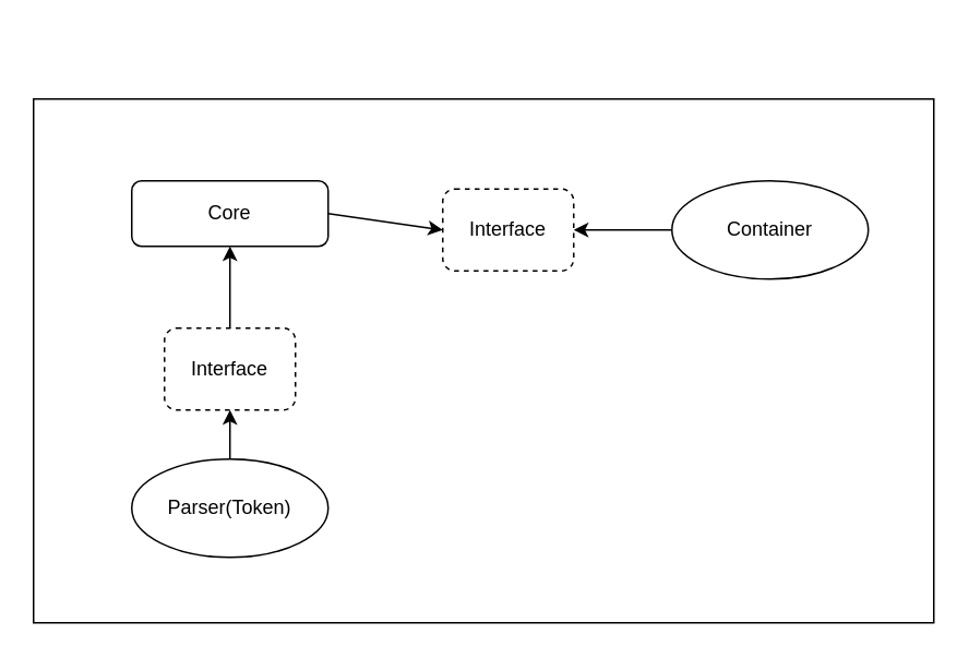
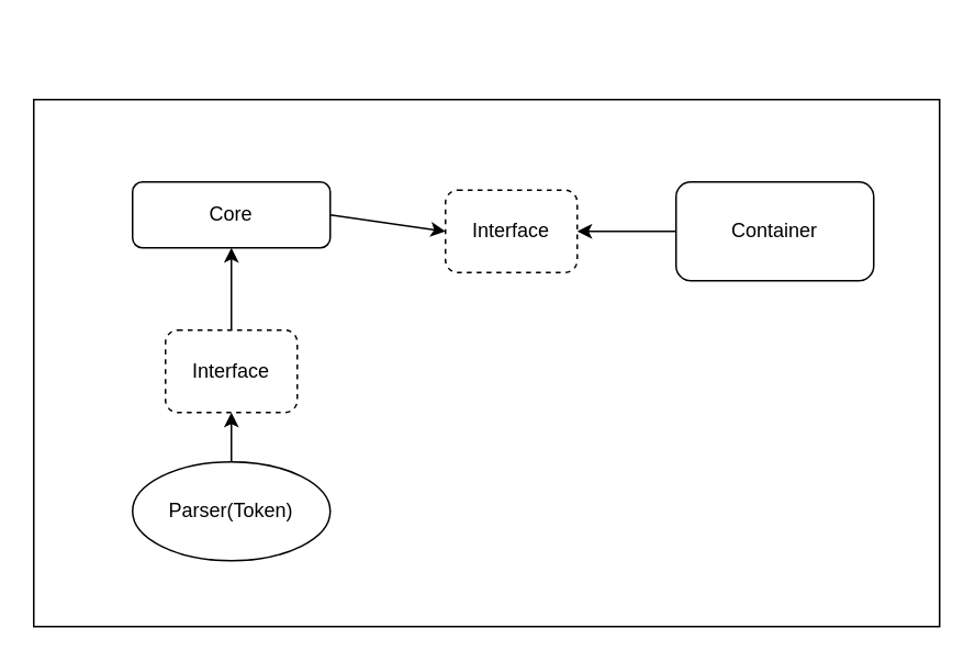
- <mxCell id="5" value="Container" style="ellipse;whiteSpace=wrap;html=1;" vertex="1" parent="2"><mxGeometry x="390" y="90" width="120" height="60" as="geometry" /></mxCell>
+ <mxCell id="5" value="Container" style="rounded=1;whiteSpace=wrap;html=1;" vertex="1" parent="2"><mxGeometry x="390" y="90" width="120" height="60" as="geometry" /></mxCell>
